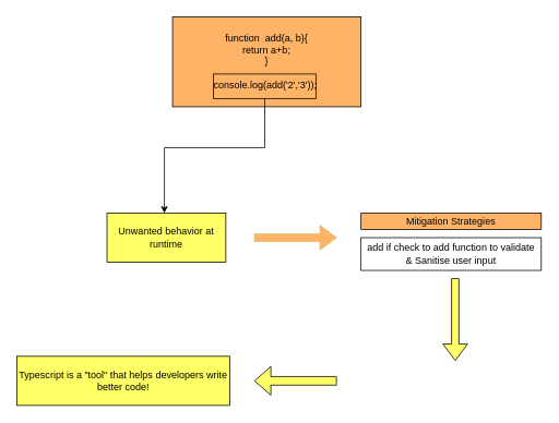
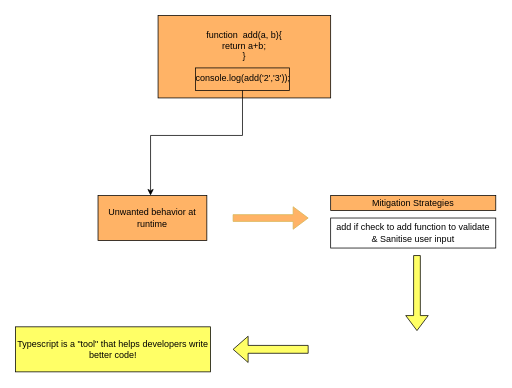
- <mxCell id="5" value="Unwanted behavior at runtime" style="rounded=0;whiteSpace=wrap;html=1;labelBackgroundColor=none;fillColor=#ffff66;strokeColor=#000000;" vertex="1" parent="1"><mxGeometry x="130" y="260" width="145" height="60" as="geometry" /></mxCell>
+ <mxCell id="5" value="Unwanted behavior at runtime" style="rounded=0;whiteSpace=wrap;html=1;labelBackgroundColor=none;fillColor=#FFB366;strokeColor=#000000;" vertex="1" parent="1"><mxGeometry x="130" y="260" width="145" height="60" as="geometry" /></mxCell>
